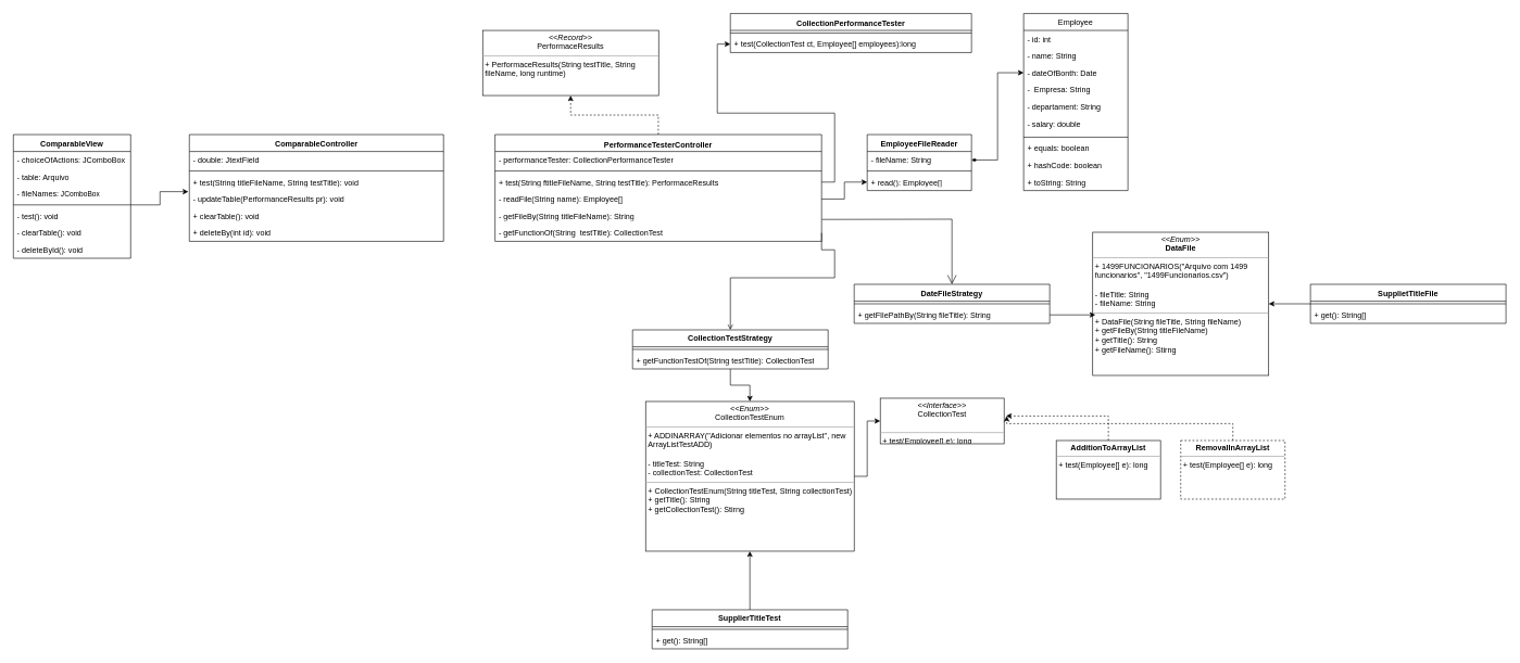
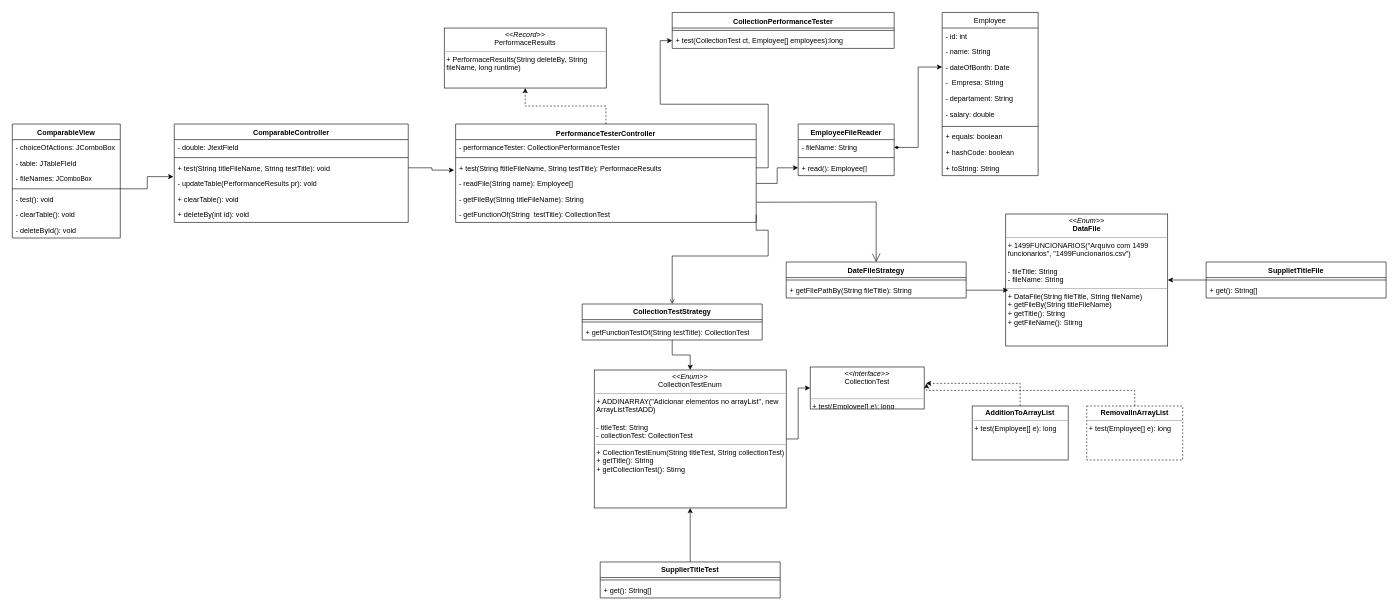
- <mxCell id="62" value="&lt;p style=&quot;margin:0px;margin-top:4px;text-align:center;&quot;&gt;&lt;i&gt;&amp;lt;&amp;lt;Record&amp;gt;&amp;gt;&lt;/i&gt;&lt;br&gt;PerformaceResults&lt;br&gt;&lt;/p&gt;&lt;hr size=&quot;1&quot;&gt;&lt;p style=&quot;margin:0px;margin-left:4px;&quot;&gt;&lt;/p&gt;&lt;p style=&quot;margin:0px;margin-left:4px;&quot;&gt;+&amp;nbsp;PerformaceResults(String testTitle, String fileName, long runtime)&lt;br&gt;&lt;/p&gt;&lt;p style=&quot;margin:0px;margin-left:4px;&quot;&gt;&lt;br&gt;&lt;/p&gt;" style="verticalAlign=top;align=left;overflow=fill;fontSize=12;fontFamily=Helvetica;html=1;whiteSpace=wrap;" parent="1" vertex="1"><mxGeometry x="740" y="46" width="270" height="100" as="geometry" /></mxCell>
+ <mxCell id="62" value="&lt;p style=&quot;margin:0px;margin-top:4px;text-align:center;&quot;&gt;&lt;i&gt;&amp;lt;&amp;lt;Record&amp;gt;&amp;gt;&lt;/i&gt;&lt;br&gt;PerformaceResults&lt;br&gt;&lt;/p&gt;&lt;hr size=&quot;1&quot;&gt;&lt;p style=&quot;margin:0px;margin-left:4px;&quot;&gt;&lt;/p&gt;&lt;p style=&quot;margin:0px;margin-left:4px;&quot;&gt;+&amp;nbsp;PerformaceResults(String deleteBy, String fileName, long runtime)&lt;br&gt;&lt;/p&gt;&lt;p style=&quot;margin:0px;margin-left:4px;&quot;&gt;&lt;br&gt;&lt;/p&gt;" style="verticalAlign=top;align=left;overflow=fill;fontSize=12;fontFamily=Helvetica;html=1;whiteSpace=wrap;" parent="1" vertex="1"><mxGeometry x="740" y="46" width="270" height="100" as="geometry" /></mxCell>
- <mxCell id="26" value="- table: Arquivo" style="text;strokeColor=none;fillColor=none;align=left;verticalAlign=top;spacingLeft=4;spacingRight=4;overflow=hidden;rotatable=0;points=[[0,0.5],[1,0.5]];portConstraint=eastwest;whiteSpace=wrap;html=1;" parent="24" vertex="1"><mxGeometry y="52" width="180" height="26" as="geometry" /></mxCell>
+ <mxCell id="26" value="- table: JTableFIeld" style="text;strokeColor=none;fillColor=none;align=left;verticalAlign=top;spacingLeft=4;spacingRight=4;overflow=hidden;rotatable=0;points=[[0,0.5],[1,0.5]];portConstraint=eastwest;whiteSpace=wrap;html=1;" parent="24" vertex="1"><mxGeometry y="52" width="180" height="26" as="geometry" /></mxCell>
+ <mxCell id="43" value="" style="edgeStyle=orthogonalEdgeStyle;rounded=0;orthogonalLoop=1;jettySize=auto;html=1;entryX=-0.005;entryY=0.648;entryDx=0;entryDy=0;entryPerimeter=0;" parent="1" source="20" target="39" edge="1"><mxGeometry relative="1" as="geometry" /></mxCell>
